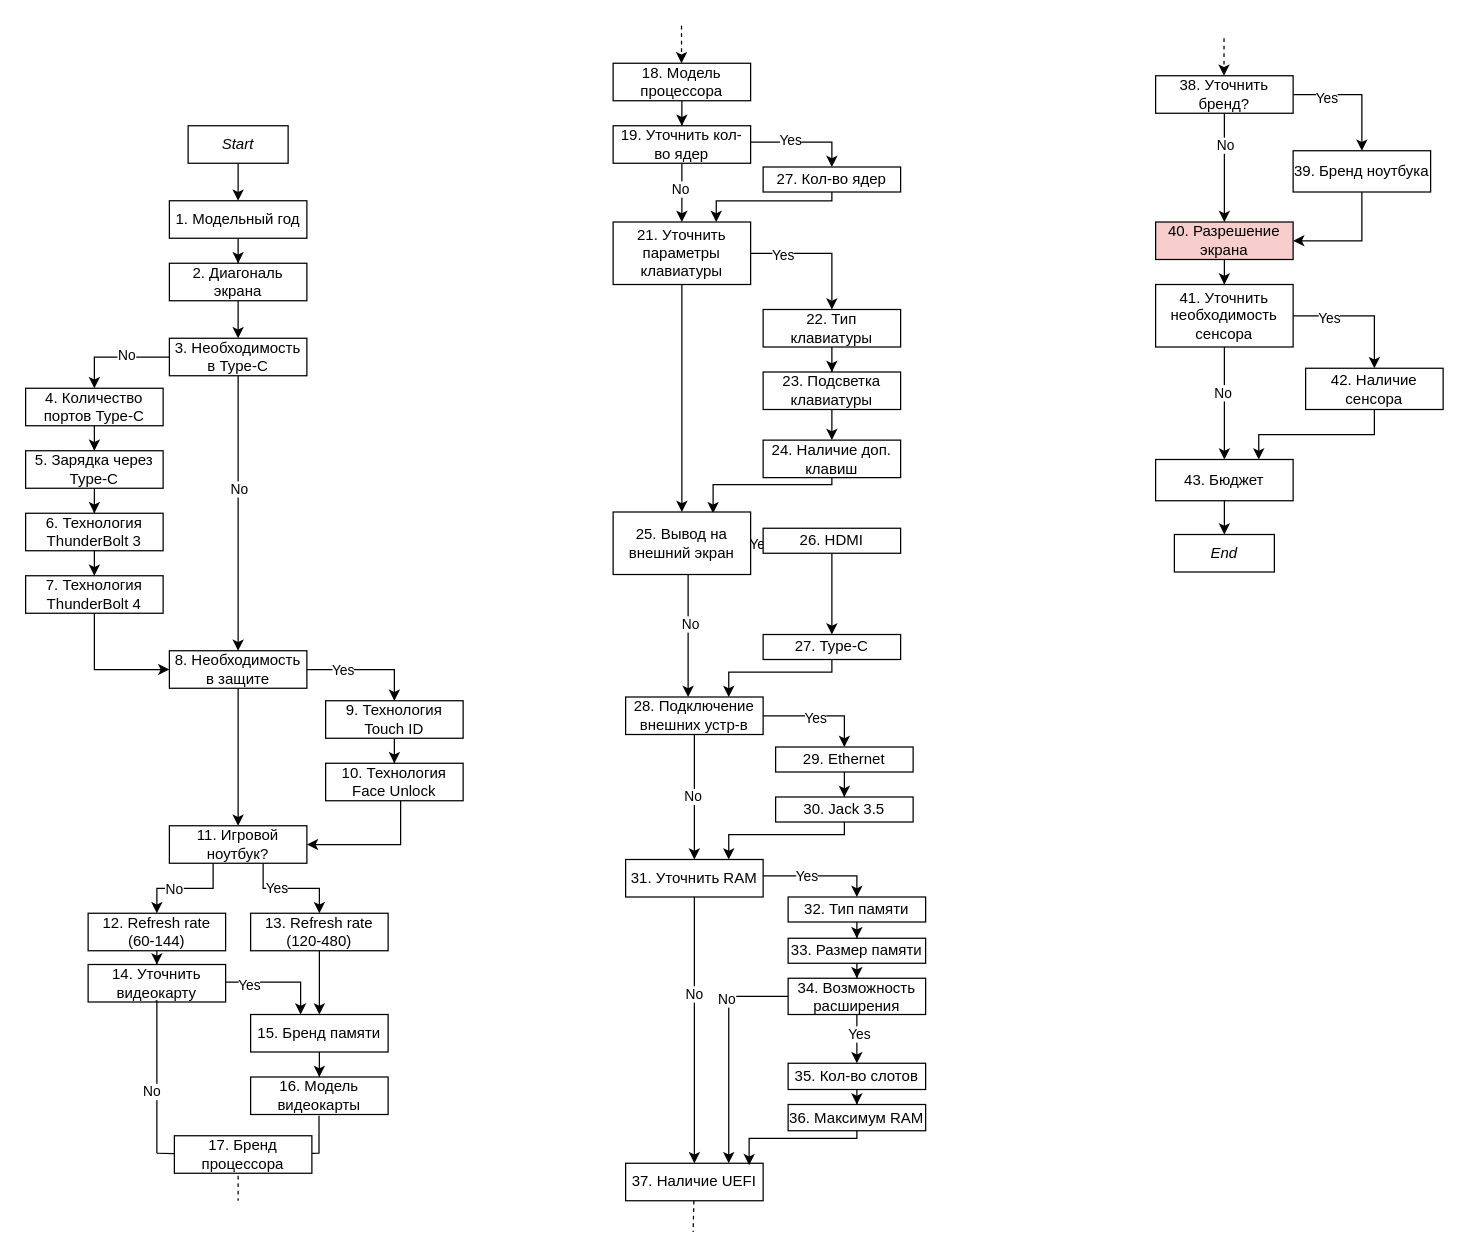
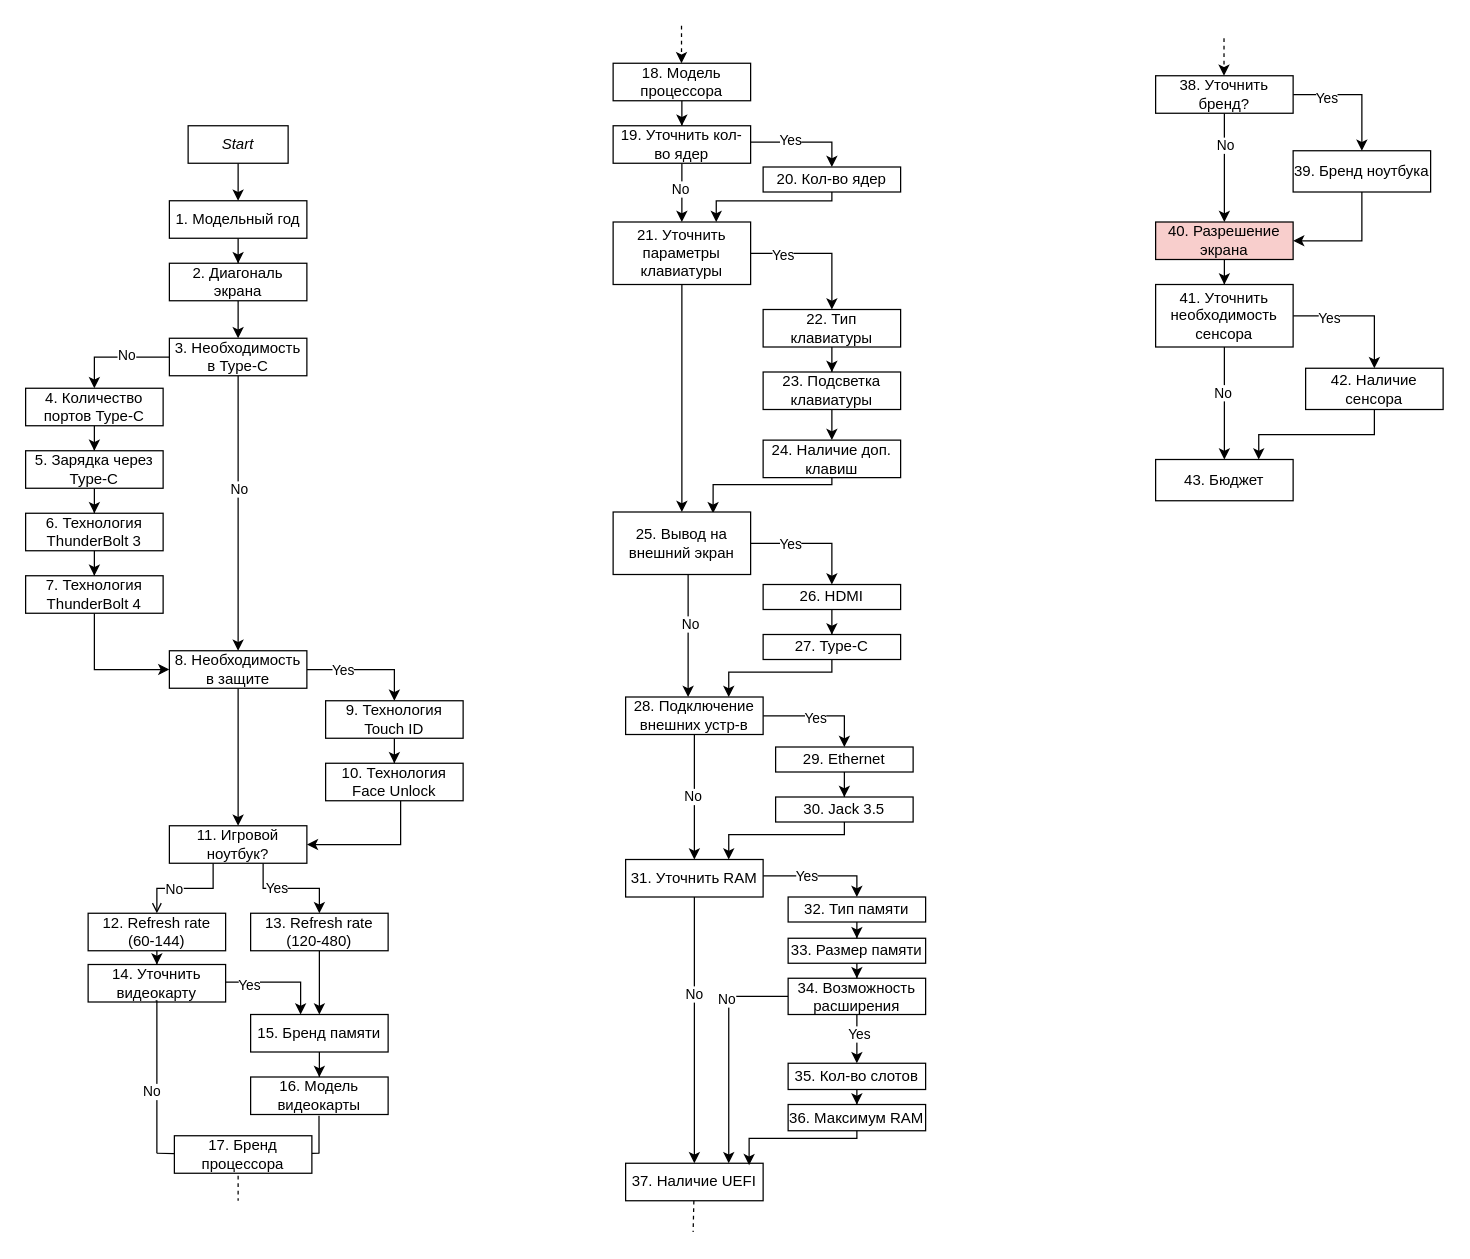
- <mxCell id="103" value="27. Кол-во ядер" style="rounded=0;whiteSpace=wrap;html=1;fontStyle=0" vertex="1" parent="1"><mxGeometry x="610" y="133" width="110" height="20" as="geometry" /></mxCell>
+ <mxCell id="103" value="20. Кол-во ядер" style="rounded=0;whiteSpace=wrap;html=1;fontStyle=0" vertex="1" parent="1"><mxGeometry x="610" y="133" width="110" height="20" as="geometry" /></mxCell>
- <mxCell id="124" value="" style="edgeStyle=orthogonalEdgeStyle;rounded=0;orthogonalLoop=1;jettySize=auto;html=1;" edge="1" parent="1" source="125" target="126"><mxGeometry relative="1" as="geometry" /></mxCell>
- <mxCell id="70" value="26. HDMI" style="rounded=0;whiteSpace=wrap;html=1;fontStyle=0" vertex="1" parent="1"><mxGeometry x="610" y="422" width="110" height="20" as="geometry" /></mxCell>
+ <mxCell id="70" value="26. HDMI" style="rounded=0;whiteSpace=wrap;html=1;fontStyle=0" vertex="1" parent="1"><mxGeometry x="610" y="467" width="110" height="20" as="geometry" /></mxCell>
- <mxCell id="126" value="End" style="rounded=0;whiteSpace=wrap;html=1;fontStyle=2;glass=0;" vertex="1" parent="1"><mxGeometry x="939" y="427" width="80" height="30" as="geometry" /></mxCell>
- <mxCell id="31" style="edgeStyle=orthogonalEdgeStyle;rounded=0;orthogonalLoop=1;jettySize=auto;html=1;entryX=0.5;entryY=0;entryDx=0;entryDy=0;" edge="1" parent="1" source="33" target="37"><mxGeometry relative="1" as="geometry"><Array as="points"><mxPoint x="170" y="710" /><mxPoint x="125" y="710" /></Array></mxGeometry></mxCell>
+ <mxCell id="31" style="edgeStyle=orthogonalEdgeStyle;rounded=0;orthogonalLoop=1;jettySize=auto;html=1;entryX=0.5;entryY=0;entryDx=0;entryDy=0;endArrow=open;" edge="1" parent="1" source="33" target="37"><mxGeometry relative="1" as="geometry"><Array as="points"><mxPoint x="170" y="710" /><mxPoint x="125" y="710" /></Array></mxGeometry></mxCell>
